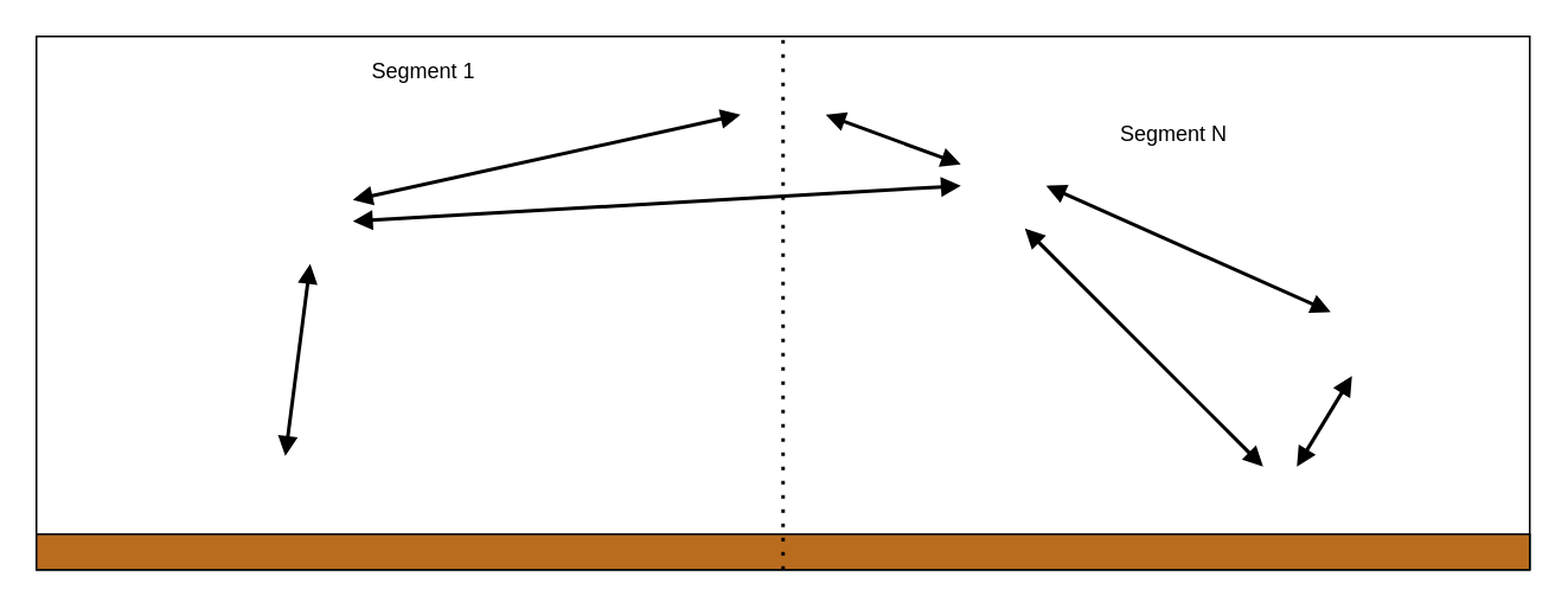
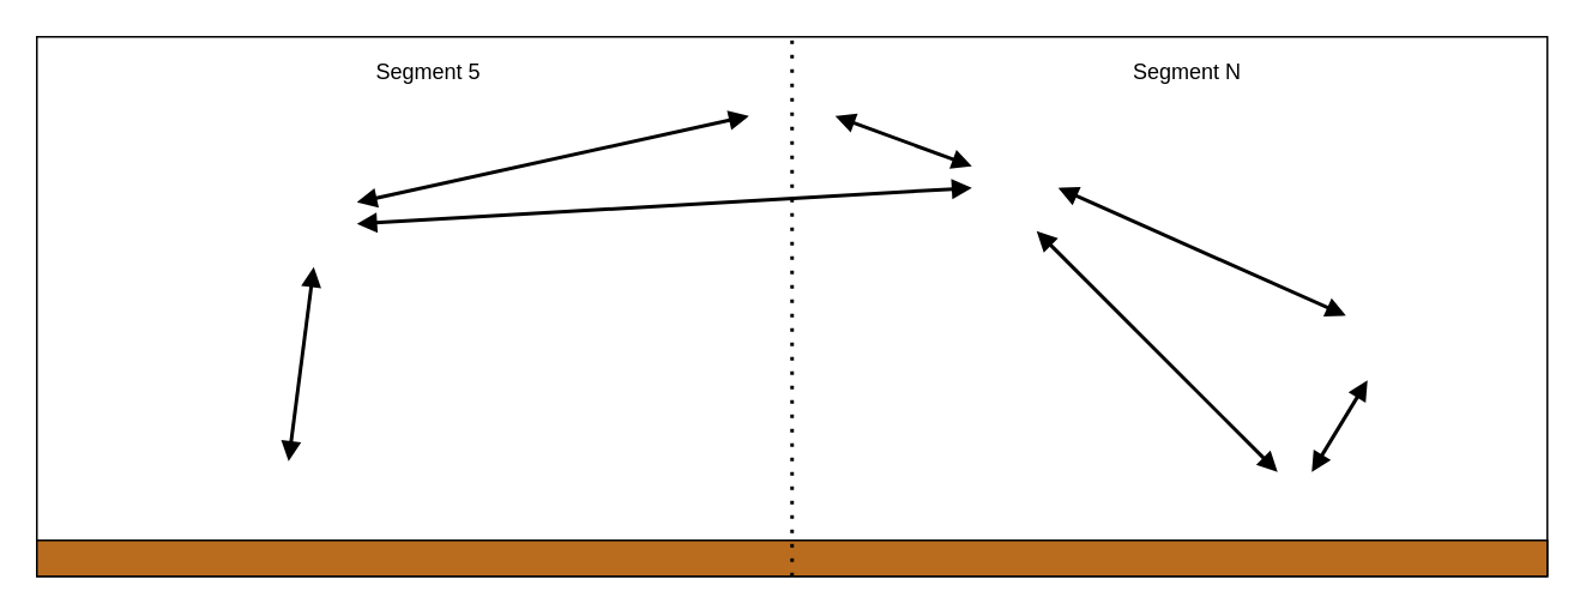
- <mxCell id="15" value="Segment 1" style="text;html=1;strokeColor=none;fillColor=none;align=center;verticalAlign=middle;whiteSpace=wrap;rounded=0;" vertex="1" parent="1"><mxGeometry x="198" y="30" width="80" height="20" as="geometry" /></mxCell>
+ <mxCell id="15" value="Segment 5" style="text;html=1;strokeColor=none;fillColor=none;align=center;verticalAlign=middle;whiteSpace=wrap;rounded=0;" vertex="1" parent="1"><mxGeometry x="198" y="30" width="80" height="20" as="geometry" /></mxCell>
- <mxCell id="16" value="Segment N" style="text;html=1;strokeColor=none;fillColor=none;align=center;verticalAlign=middle;whiteSpace=wrap;rounded=0;" vertex="1" parent="1"><mxGeometry x="620" y="65" width="80" height="20" as="geometry" /></mxCell>
+ <mxCell id="16" value="Segment N" style="text;html=1;strokeColor=none;fillColor=none;align=center;verticalAlign=middle;whiteSpace=wrap;rounded=0;" vertex="1" parent="1"><mxGeometry x="620" y="30" width="80" height="20" as="geometry" /></mxCell>
